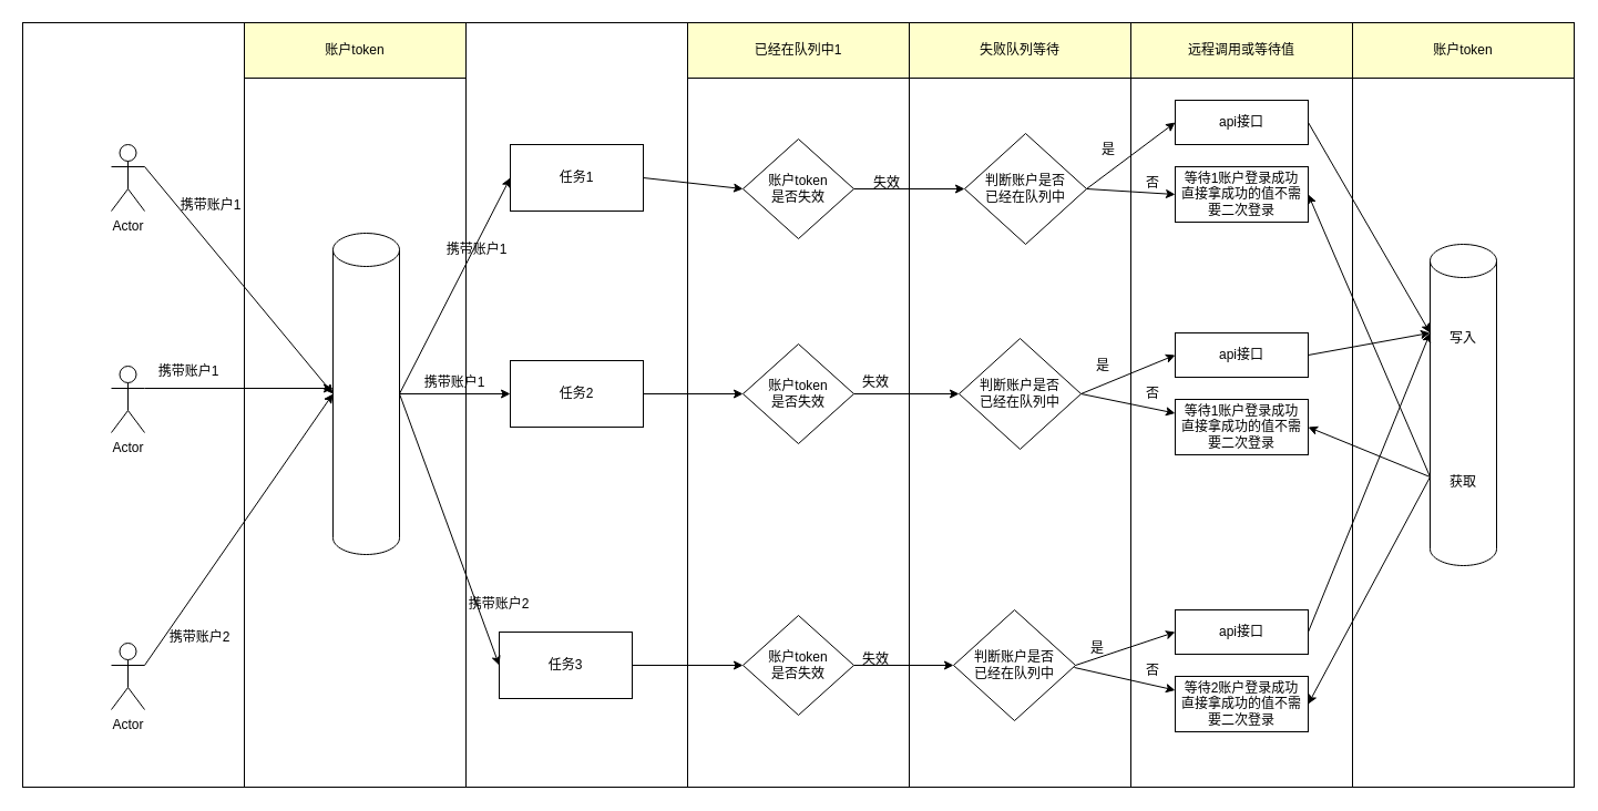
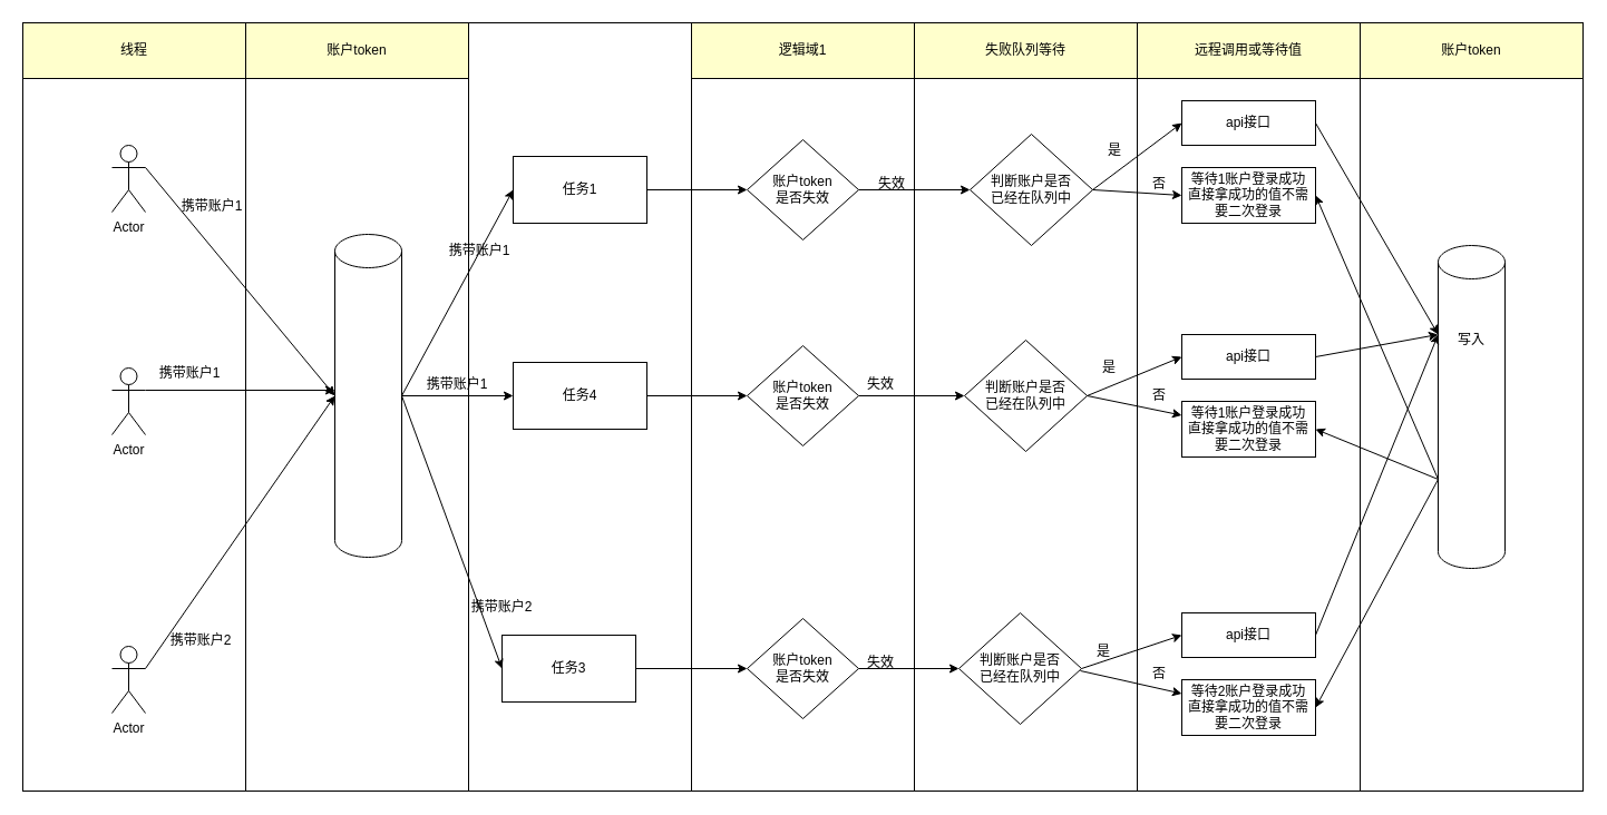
+ <mxCell id="39" value="线程" style="rounded=0;whiteSpace=wrap;html=1;fillColor=#FFFFCC;" parent="37" vertex="1"><mxGeometry width="200" height="50" as="geometry" /></mxCell>
- <mxCell id="9" value="已经在队列中1" style="rounded=0;whiteSpace=wrap;html=1;fillColor=#FFFFCC;" parent="7" vertex="1"><mxGeometry width="200" height="50" as="geometry" /></mxCell>
+ <mxCell id="9" value="逻辑域1" style="rounded=0;whiteSpace=wrap;html=1;fillColor=#FFFFCC;" parent="7" vertex="1"><mxGeometry width="200" height="50" as="geometry" /></mxCell>
- <mxCell id="50" value="任务1" style="rounded=0;whiteSpace=wrap;html=1;fillColor=#FFFFFF;gradientColor=none;" parent="1" vertex="1"><mxGeometry x="460" y="130" width="120" height="60" as="geometry" /></mxCell>
+ <mxCell id="50" value="任务1" style="rounded=0;whiteSpace=wrap;html=1;fillColor=#FFFFFF;gradientColor=none;" parent="1" vertex="1"><mxGeometry x="460" y="140" width="120" height="60" as="geometry" /></mxCell>
- <mxCell id="51" value="任务2" style="rounded=0;whiteSpace=wrap;html=1;fillColor=#FFFFFF;gradientColor=none;" parent="1" vertex="1"><mxGeometry x="460" y="325" width="120" height="60" as="geometry" /></mxCell>
+ <mxCell id="51" value="任务4" style="rounded=0;whiteSpace=wrap;html=1;fillColor=#FFFFFF;gradientColor=none;" parent="1" vertex="1"><mxGeometry x="460" y="325" width="120" height="60" as="geometry" /></mxCell>
- <mxCell id="81" value="获取" style="text;html=1;strokeColor=none;fillColor=none;align=center;verticalAlign=middle;whiteSpace=wrap;rounded=0;" parent="1" vertex="1"><mxGeometry x="1290" y="420" width="60" height="30" as="geometry" /></mxCell>
